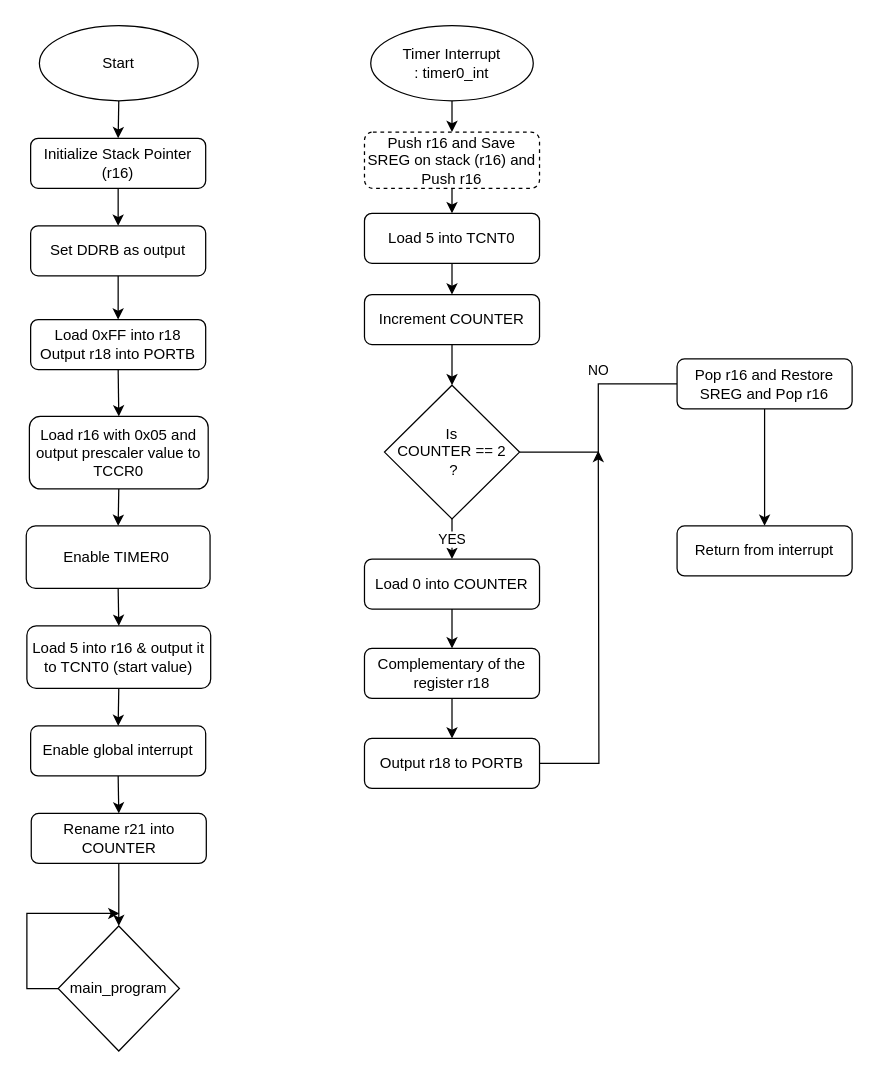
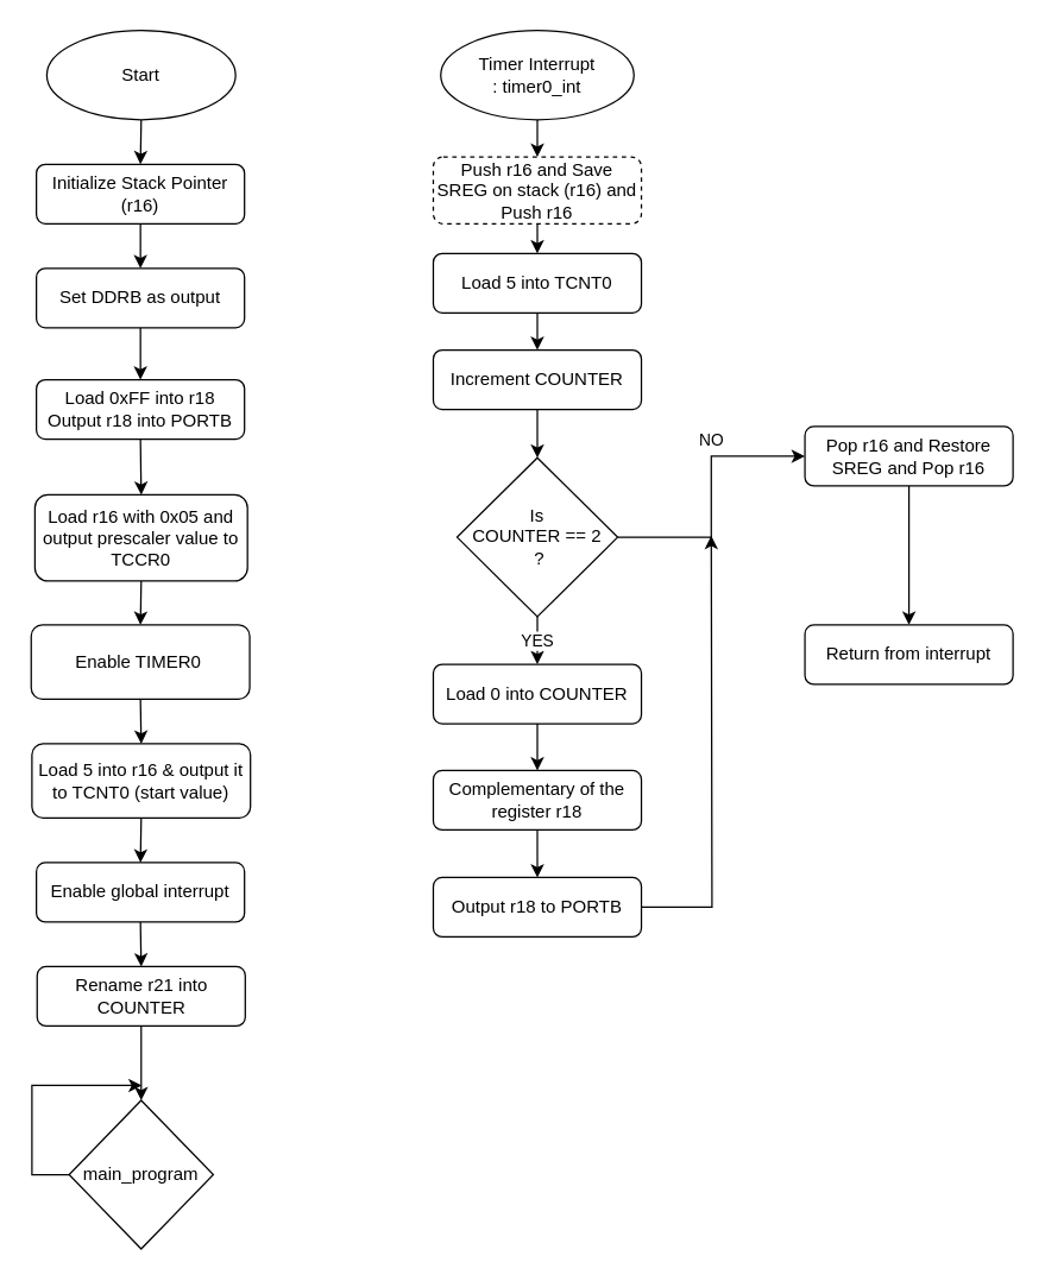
- <mxCell id="22" value="NO" style="edgeStyle=orthogonalEdgeStyle;rounded=0;orthogonalLoop=1;jettySize=auto;html=1;exitX=1;exitY=0.5;exitDx=0;exitDy=0;entryX=0;entryY=0.5;entryDx=0;entryDy=0;endArrow=none;" parent="1" source="24" target="26" edge="1"><mxGeometry x="0.008" y="-37" relative="1" as="geometry"><mxPoint x="-37" y="-37" as="offset" /></mxGeometry></mxCell>
+ <mxCell id="22" value="NO" style="edgeStyle=orthogonalEdgeStyle;rounded=0;orthogonalLoop=1;jettySize=auto;html=1;exitX=1;exitY=0.5;exitDx=0;exitDy=0;entryX=0;entryY=0.5;entryDx=0;entryDy=0;" parent="1" source="24" target="26" edge="1"><mxGeometry x="0.008" y="-37" relative="1" as="geometry"><mxPoint x="-37" y="-37" as="offset" /></mxGeometry></mxCell>
